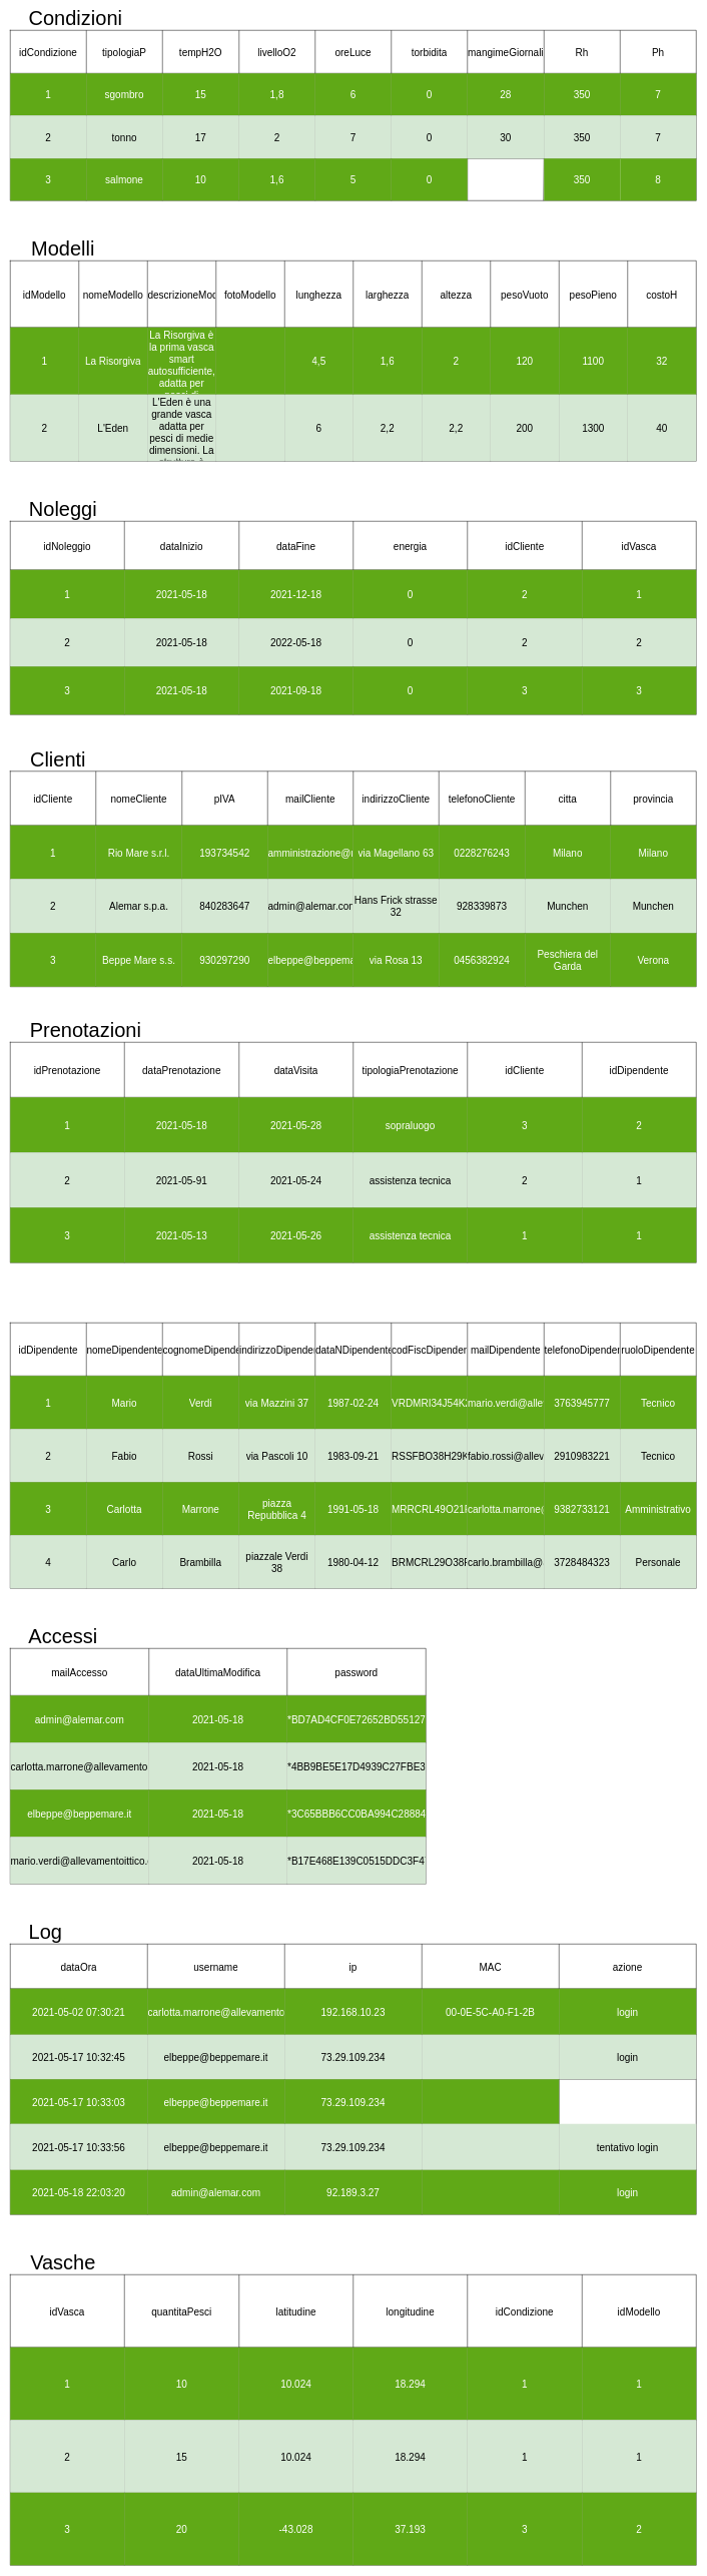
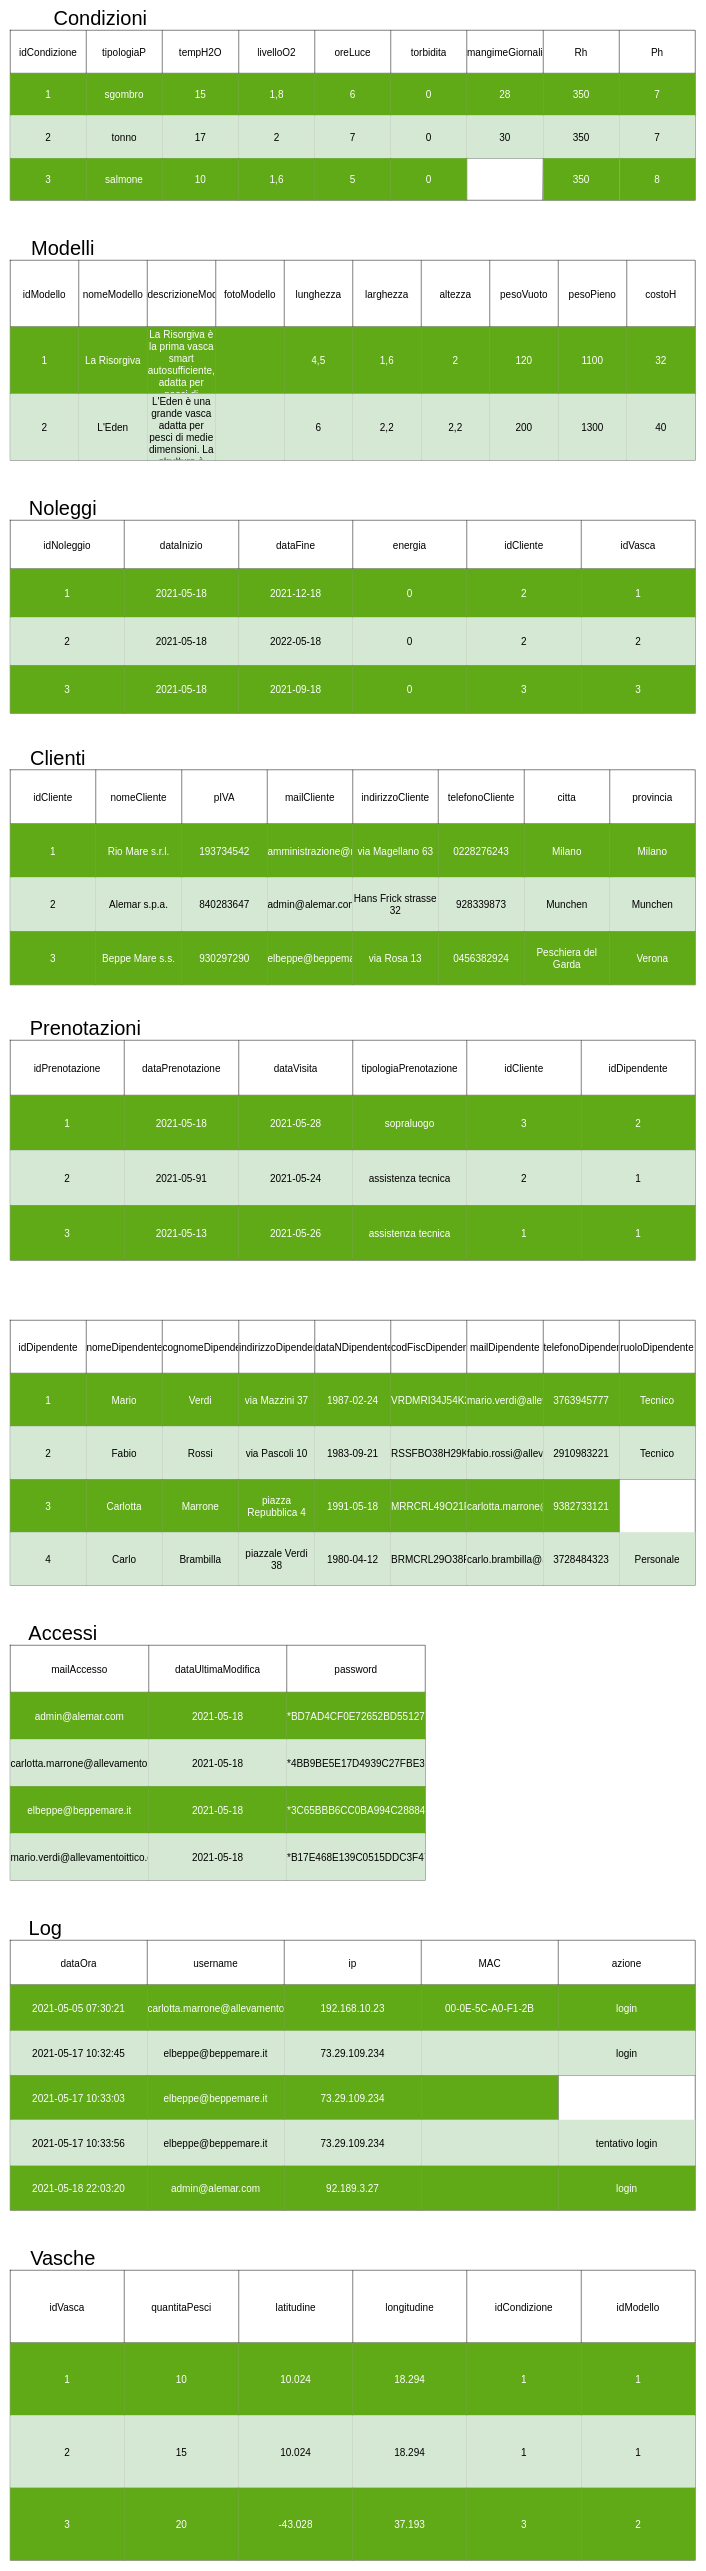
- <mxCell id="245" value="&lt;font style=&quot;font-size: 40px&quot;&gt;Condizioni&lt;/font&gt;" style="text;html=1;resizable=0;autosize=1;align=center;verticalAlign=middle;points=[];fillColor=none;strokeColor=none;rounded=0;" parent="1" vertex="1"><mxGeometry x="50" y="20" width="200" height="30" as="geometry" /></mxCell>
+ <mxCell id="245" value="&lt;font style=&quot;font-size: 40px&quot;&gt;Condizioni&lt;/font&gt;" style="text;html=1;resizable=0;autosize=1;align=center;verticalAlign=middle;points=[];fillColor=none;strokeColor=none;rounded=0;" parent="1" vertex="1"><mxGeometry x="100" y="20" width="200" height="30" as="geometry" /></mxCell>
- <mxCell id="177" value="&lt;font style=&quot;font-size: 20px&quot;&gt;Amministrativo&lt;/font&gt;" style="shape=partialRectangle;html=1;whiteSpace=wrap;connectable=0;overflow=hidden;fillColor=#60a917;top=0;left=0;bottom=0;right=0;strokeColor=#2D7600;fontColor=#ffffff;" parent="168" vertex="1"><mxGeometry x="1218" width="152" height="106" as="geometry" /></mxCell>
- <mxCell id="217" value="&lt;font style=&quot;font-size: 20px&quot;&gt;2021-05-02 07:30:21&lt;/font&gt;" style="shape=partialRectangle;html=1;whiteSpace=wrap;connectable=0;overflow=hidden;fillColor=#60a917;top=0;left=0;bottom=0;right=0;strokeColor=#2D7600;fontColor=#ffffff;" parent="216" vertex="1"><mxGeometry width="274" height="92" as="geometry" /></mxCell>
+ <mxCell id="217" value="&lt;font style=&quot;font-size: 20px&quot;&gt;2021-05-05 07:30:21&lt;/font&gt;" style="shape=partialRectangle;html=1;whiteSpace=wrap;connectable=0;overflow=hidden;fillColor=#60a917;top=0;left=0;bottom=0;right=0;strokeColor=#2D7600;fontColor=#ffffff;" parent="216" vertex="1"><mxGeometry width="274" height="92" as="geometry" /></mxCell>
